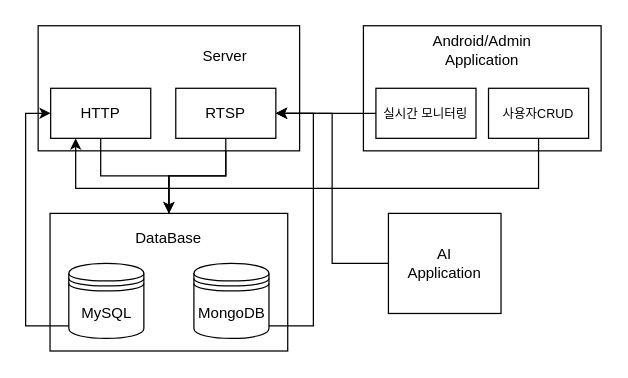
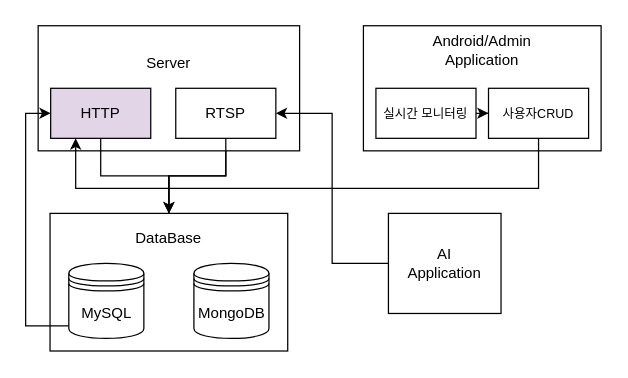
- <mxCell id="22" value="Server" style="text;html=1;strokeColor=none;fillColor=none;align=center;verticalAlign=middle;whiteSpace=wrap;rounded=0;" vertex="1" parent="1"><mxGeometry x="142" y="35" width="75" height="20" as="geometry" /></mxCell>
+ <mxCell id="22" value="Server" style="text;html=1;strokeColor=none;fillColor=none;align=center;verticalAlign=middle;whiteSpace=wrap;rounded=0;" vertex="1" parent="1"><mxGeometry x="97" y="40" width="75" height="20" as="geometry" /></mxCell>
- <mxCell id="6" value="HTTP" style="rounded=0;whiteSpace=wrap;html=1;" vertex="1" parent="1"><mxGeometry x="40" y="70" width="80" height="40" as="geometry" /></mxCell>
+ <mxCell id="6" value="HTTP" style="rounded=0;whiteSpace=wrap;html=1;fillColor=#e1d5e7;" vertex="1" parent="1"><mxGeometry x="40" y="70" width="80" height="40" as="geometry" /></mxCell>
- <mxCell id="16" style="edgeStyle=orthogonalEdgeStyle;rounded=0;orthogonalLoop=1;jettySize=auto;html=1;entryX=1;entryY=0.5;entryDx=0;entryDy=0;" edge="1" parent="1" source="17" target="8"><mxGeometry relative="1" as="geometry" /></mxCell>
+ <mxCell id="16" style="edgeStyle=orthogonalEdgeStyle;rounded=0;orthogonalLoop=1;jettySize=auto;html=1;" edge="1" parent="1" source="17" target="19"><mxGeometry relative="1" as="geometry" /></mxCell>
- <mxCell id="11" style="edgeStyle=orthogonalEdgeStyle;rounded=0;orthogonalLoop=1;jettySize=auto;html=1;entryX=1;entryY=0.5;entryDx=0;entryDy=0;" edge="1" parent="1" source="12" target="8"><mxGeometry relative="1" as="geometry"><Array as="points"><mxPoint x="250" y="260" /><mxPoint x="250" y="90" /></Array></mxGeometry></mxCell>
